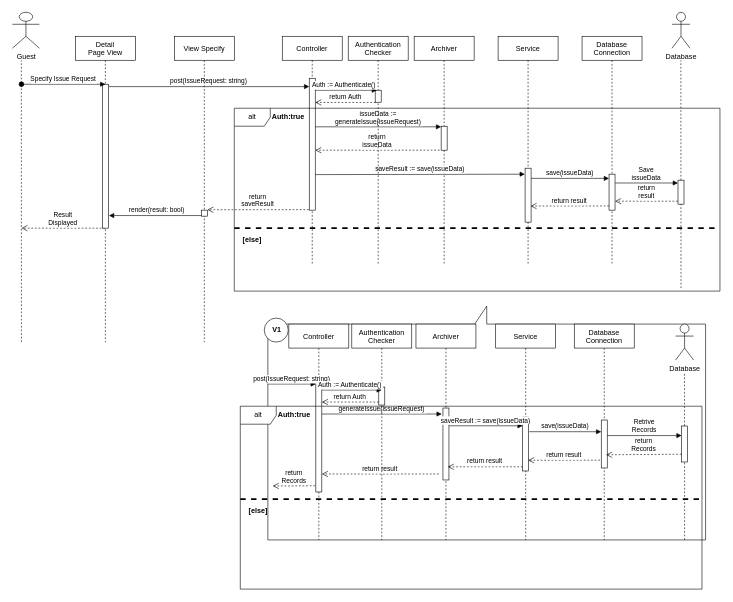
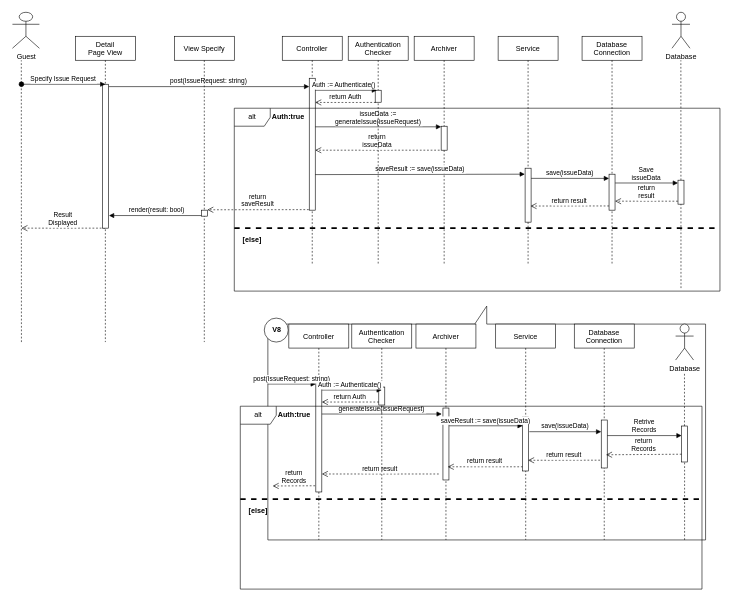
- <mxCell id="35" value="&lt;b&gt;V1&lt;/b&gt;" style="text;html=1;strokeColor=none;fillColor=none;align=center;verticalAlign=middle;whiteSpace=wrap;rounded=0;" parent="1" vertex="1"><mxGeometry x="441" y="540" width="40" height="20" as="geometry" /></mxCell>
+ <mxCell id="35" value="&lt;b&gt;V8&lt;/b&gt;" style="text;html=1;strokeColor=none;fillColor=none;align=center;verticalAlign=middle;whiteSpace=wrap;rounded=0;" parent="1" vertex="1"><mxGeometry x="441" y="540" width="40" height="20" as="geometry" /></mxCell>
